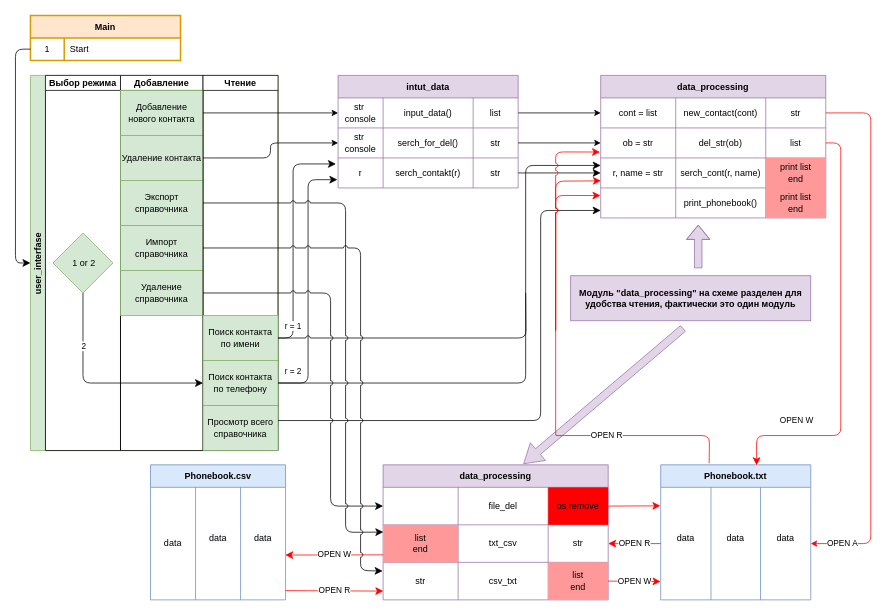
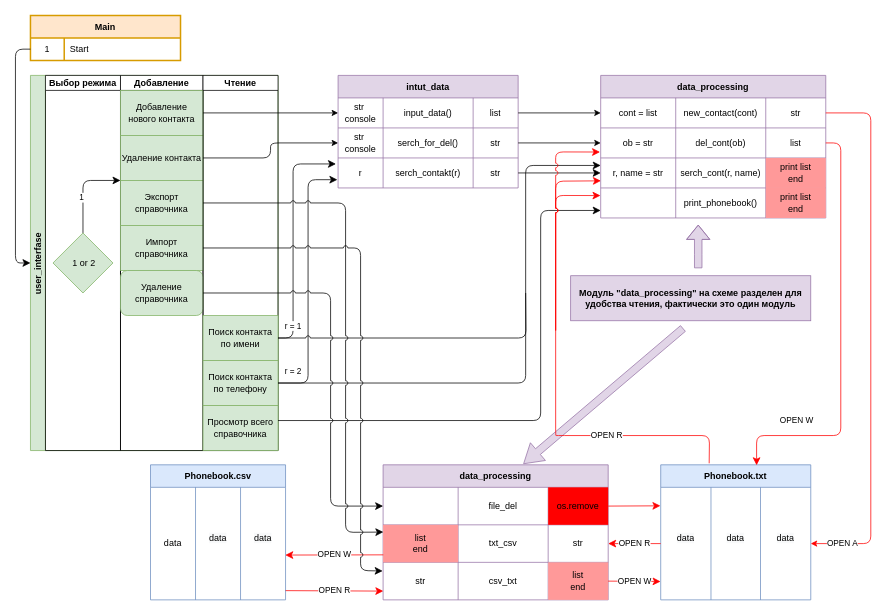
- <mxCell id="25" value="del_str(ob)" style="shape=partialRectangle;html=1;whiteSpace=wrap;connectable=0;fillColor=none;top=0;left=0;bottom=0;right=0;overflow=hidden;" parent="23" vertex="1"><mxGeometry x="100" width="120" height="40" as="geometry"><mxRectangle width="120" height="40" as="alternateBounds" /></mxGeometry></mxCell>
+ <mxCell id="25" value="del_cont(ob)" style="shape=partialRectangle;html=1;whiteSpace=wrap;connectable=0;fillColor=none;top=0;left=0;bottom=0;right=0;overflow=hidden;" parent="23" vertex="1"><mxGeometry x="100" width="120" height="40" as="geometry"><mxRectangle width="120" height="40" as="alternateBounds" /></mxGeometry></mxCell>
+ <mxCell id="48" style="edgeStyle=orthogonalEdgeStyle;rounded=1;orthogonalLoop=1;jettySize=auto;html=1;exitX=0.5;exitY=0;exitDx=0;exitDy=0;entryX=0;entryY=0;entryDx=0;entryDy=0;strokeColor=#000000;strokeWidth=1;startArrow=none;startFill=0;startSize=8;endSize=8;" parent="35" source="37" target="41" edge="1"><mxGeometry relative="1" as="geometry"><Array as="points"><mxPoint x="70" y="140" /></Array></mxGeometry></mxCell>
+ <mxCell id="49" value="1" style="edgeLabel;html=1;align=center;verticalAlign=middle;resizable=0;points=[];" parent="48" vertex="1" connectable="0"><mxGeometry x="-0.2" y="3" relative="1" as="geometry"><mxPoint as="offset" /></mxGeometry></mxCell>
- <mxCell id="43" value="Удаление справочника" style="rounded=0;whiteSpace=wrap;html=1;fillColor=#d5e8d4;strokeColor=#82b366;" parent="38" vertex="1"><mxGeometry y="260" width="110" height="60" as="geometry" /></mxCell>
+ <mxCell id="43" value="Удаление справочника" style="whiteSpace=wrap;html=1;fillColor=#d5e8d4;strokeColor=#82b366;rounded=1;" parent="38" vertex="1"><mxGeometry y="260" width="110" height="60" as="geometry" /></mxCell>
- <mxCell id="50" style="edgeStyle=orthogonalEdgeStyle;rounded=1;orthogonalLoop=1;jettySize=auto;html=1;exitX=0.5;exitY=1;exitDx=0;exitDy=0;entryX=0;entryY=0.5;entryDx=0;entryDy=0;strokeColor=#000000;strokeWidth=1;startArrow=none;startFill=0;startSize=8;endSize=8;" parent="35" source="37" target="46" edge="1"><mxGeometry relative="1" as="geometry" /></mxCell>
- <mxCell id="51" value="2" style="edgeLabel;html=1;align=center;verticalAlign=middle;resizable=0;points=[];" parent="50" vertex="1" connectable="0"><mxGeometry x="-0.503" relative="1" as="geometry"><mxPoint as="offset" /></mxGeometry></mxCell>
